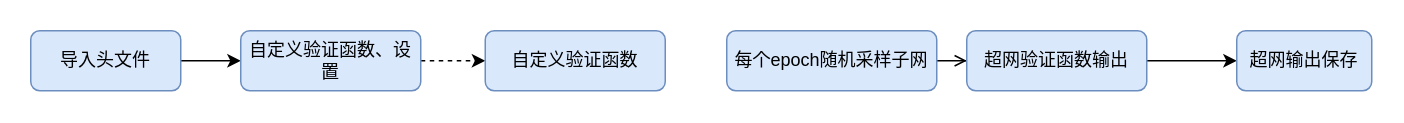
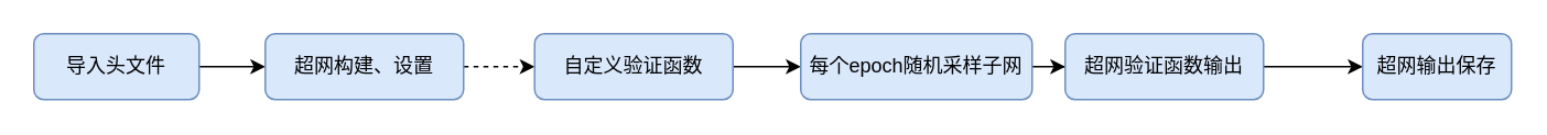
- <mxCell id="5" value="自定义验证函数、设置" style="rounded=1;whiteSpace=wrap;html=1;fontSize=12;glass=0;strokeWidth=1;shadow=0;fillColor=#dae8fc;strokeColor=#6c8ebf;" parent="1" vertex="1"><mxGeometry x="160" y="20" width="120" height="40" as="geometry" /></mxCell>
+ <mxCell id="5" value="超网构建、设置" style="rounded=1;whiteSpace=wrap;html=1;fontSize=12;glass=0;strokeWidth=1;shadow=0;fillColor=#dae8fc;strokeColor=#6c8ebf;" parent="1" vertex="1"><mxGeometry x="160" y="20" width="120" height="40" as="geometry" /></mxCell>
+ <mxCell id="6" value="" style="edgeStyle=orthogonalEdgeStyle;rounded=0;orthogonalLoop=1;jettySize=auto;html=1;" parent="1" source="7" target="9" edge="1"><mxGeometry relative="1" as="geometry" /></mxCell>
- <mxCell id="8" value="" style="edgeStyle=orthogonalEdgeStyle;rounded=0;orthogonalLoop=1;jettySize=auto;html=1;endArrow=open;" edge="1" parent="1" source="9" target="11"><mxGeometry relative="1" as="geometry" /></mxCell>
+ <mxCell id="8" value="" style="edgeStyle=orthogonalEdgeStyle;rounded=0;orthogonalLoop=1;jettySize=auto;html=1;" edge="1" parent="1" source="9" target="11"><mxGeometry relative="1" as="geometry" /></mxCell>
